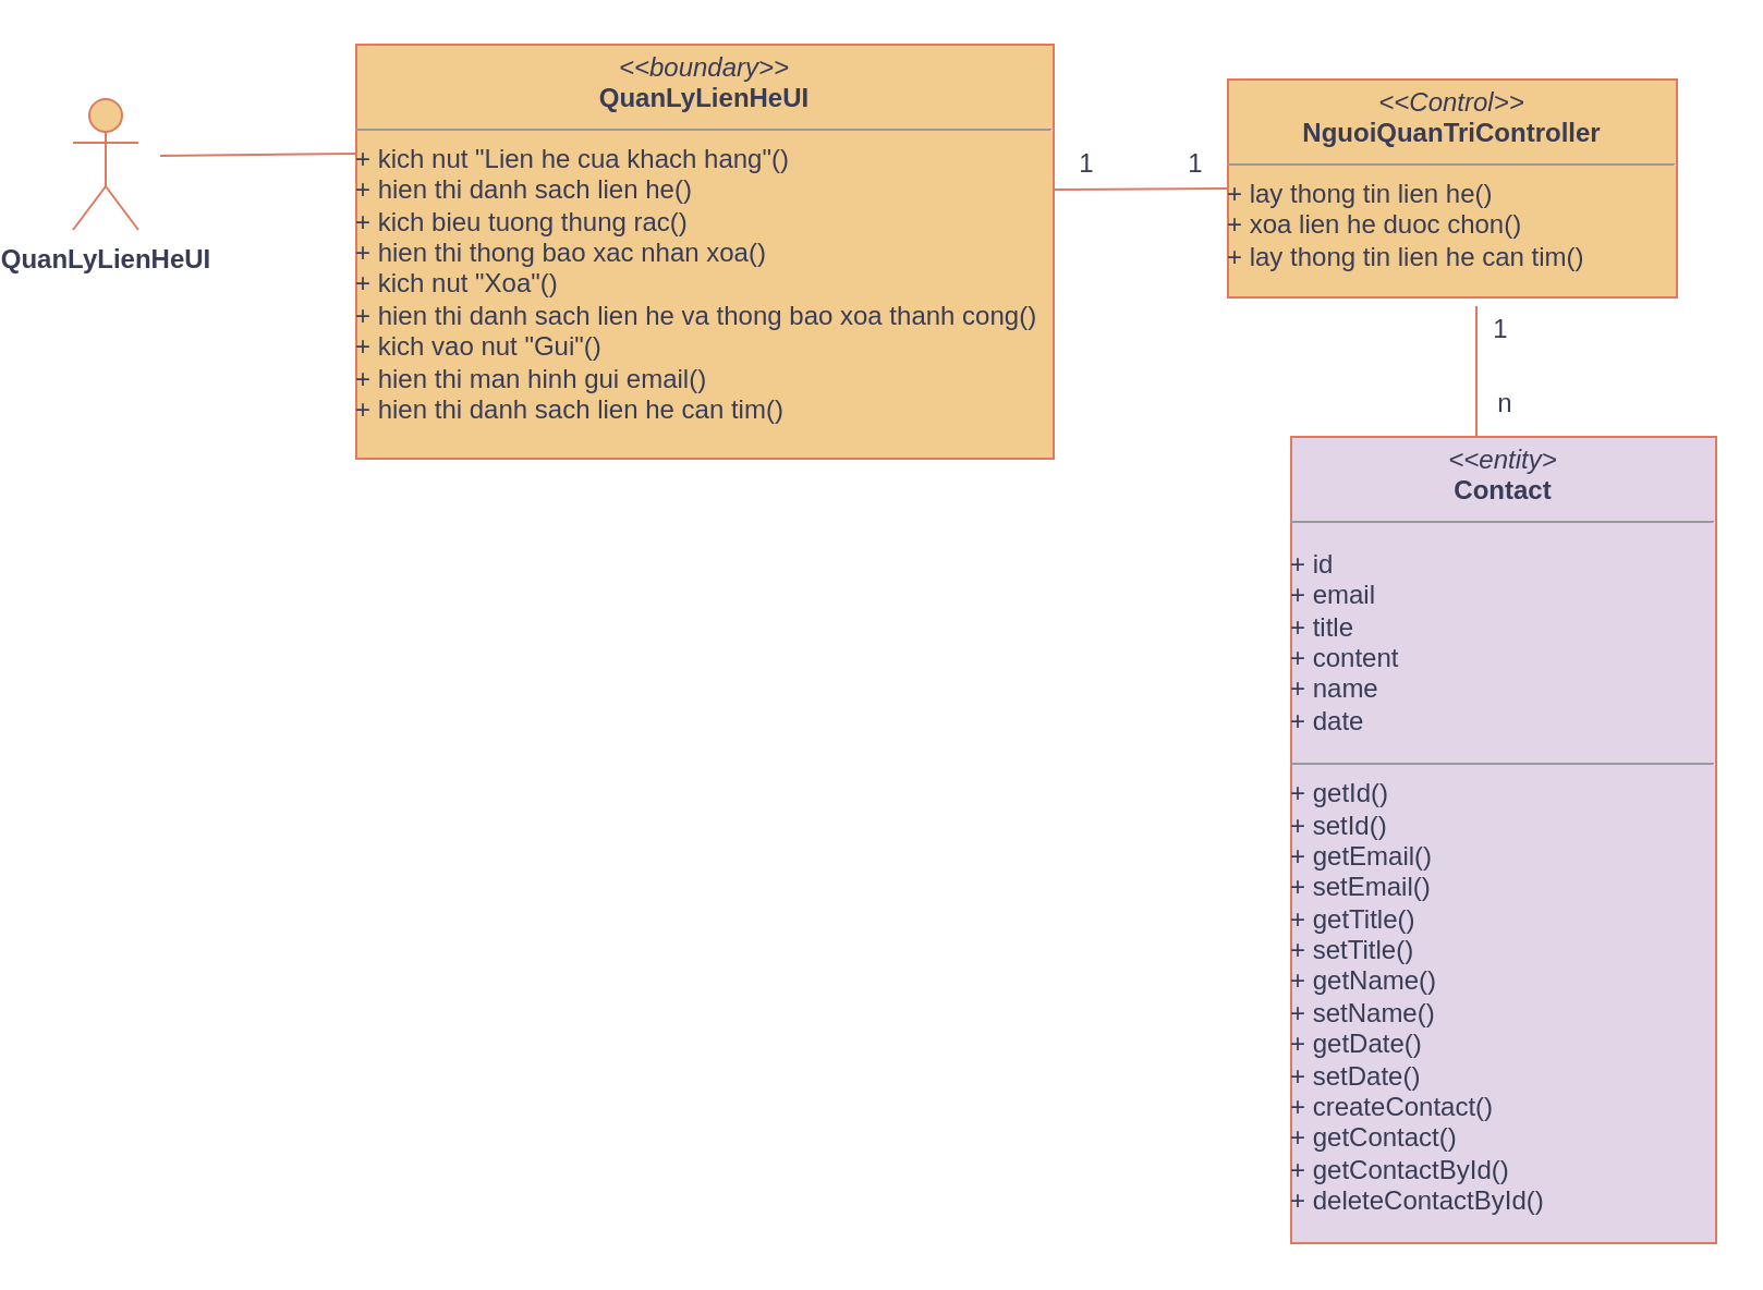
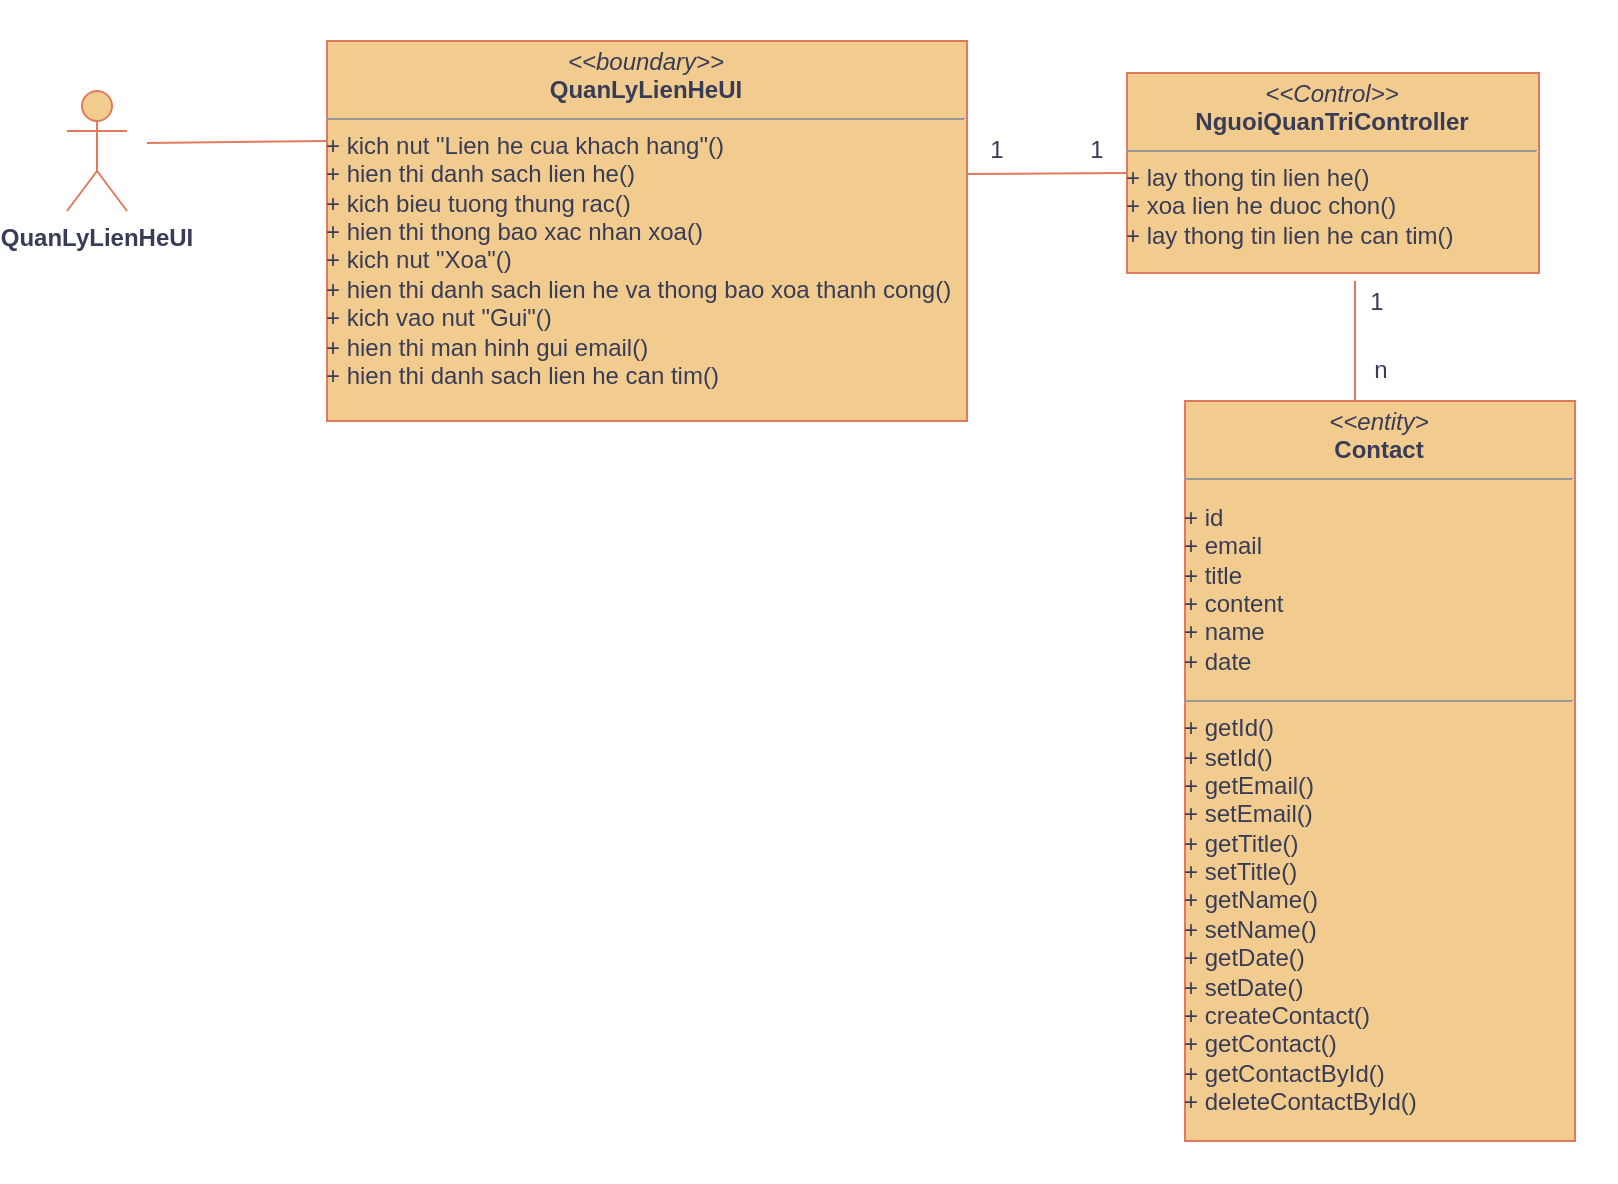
- <mxCell id="8" value="&lt;p style=&quot;margin:0px;margin-top:4px;text-align:center;&quot;&gt;&lt;i&gt;&amp;lt;&amp;lt;entity&amp;gt;&lt;/i&gt;&lt;br&gt;&lt;b&gt;Contact&lt;/b&gt;&lt;/p&gt;&lt;hr size=&quot;1&quot;&gt;&lt;p style=&quot;&quot; dir=&quot;auto&quot;&gt;&lt;span style=&quot;white-space: pre-wrap;&quot;&gt;+ id&lt;/span&gt;&lt;br style=&quot;white-space: pre-wrap;&quot;&gt;&lt;span style=&quot;white-space: pre-wrap;&quot;&gt;+ email&lt;/span&gt;&lt;br style=&quot;white-space: pre-wrap;&quot;&gt;&lt;span style=&quot;white-space: pre-wrap;&quot;&gt;+ title&lt;/span&gt;&lt;br style=&quot;white-space: pre-wrap;&quot;&gt;&lt;span style=&quot;white-space: pre-wrap;&quot;&gt;+ content&lt;/span&gt;&lt;br style=&quot;white-space: pre-wrap;&quot;&gt;&lt;span style=&quot;white-space: pre-wrap;&quot;&gt;+ name&lt;/span&gt;&lt;br style=&quot;white-space: pre-wrap;&quot;&gt;&lt;span style=&quot;white-space: pre-wrap;&quot;&gt;+ date&lt;/span&gt;&lt;/p&gt;&lt;hr size=&quot;1&quot;&gt;&lt;div&gt;&lt;div&gt;&lt;div&gt;&lt;div&gt;+ getId()&lt;/div&gt;&lt;div&gt;+ setId()&lt;/div&gt;&lt;div&gt;+ getEmail()&lt;/div&gt;&lt;div&gt;+ setEmail()&lt;/div&gt;&lt;div&gt;+ getTitle()&lt;/div&gt;&lt;div&gt;+ setTitle()&lt;/div&gt;&lt;div&gt;+ getName()&lt;/div&gt;&lt;div&gt;+ setName()&lt;/div&gt;&lt;div&gt;+ getDate()&lt;/div&gt;&lt;div&gt;+ setDate()&lt;/div&gt;&lt;div&gt;+ createContact()&lt;/div&gt;&lt;div&gt;+ getContact()&lt;/div&gt;&lt;div&gt;+ getContactById()&lt;/div&gt;&lt;div&gt;&lt;span style=&quot;background-color: transparent;&quot;&gt;+ deleteContactById()&lt;/span&gt;&lt;span style=&quot;background-color: transparent; color: light-dark(rgb(0, 0, 0), rgb(255, 255, 255));&quot;&gt;&amp;nbsp;&lt;/span&gt;&lt;/div&gt;&lt;/div&gt;&lt;/div&gt;&lt;/div&gt;&lt;div&gt;&lt;p style=&quot;white-space: pre-wrap;&quot; dir=&quot;auto&quot;&gt;&lt;br&gt;&lt;/p&gt;&lt;/div&gt;" style="verticalAlign=top;align=left;overflow=fill;fontSize=12;fontFamily=Helvetica;html=1;rounded=0;shadow=0;comic=0;labelBackgroundColor=none;strokeWidth=1;fillColor=#e1d5e7;strokeColor=#E07A5F;fontColor=#393C56;" vertex="1" parent="1"><mxGeometry x="579" y="200" width="195" height="370" as="geometry" /></mxCell>
+ <mxCell id="8" value="&lt;p style=&quot;margin:0px;margin-top:4px;text-align:center;&quot;&gt;&lt;i&gt;&amp;lt;&amp;lt;entity&amp;gt;&lt;/i&gt;&lt;br&gt;&lt;b&gt;Contact&lt;/b&gt;&lt;/p&gt;&lt;hr size=&quot;1&quot;&gt;&lt;p style=&quot;&quot; dir=&quot;auto&quot;&gt;&lt;span style=&quot;white-space: pre-wrap;&quot;&gt;+ id&lt;/span&gt;&lt;br style=&quot;white-space: pre-wrap;&quot;&gt;&lt;span style=&quot;white-space: pre-wrap;&quot;&gt;+ email&lt;/span&gt;&lt;br style=&quot;white-space: pre-wrap;&quot;&gt;&lt;span style=&quot;white-space: pre-wrap;&quot;&gt;+ title&lt;/span&gt;&lt;br style=&quot;white-space: pre-wrap;&quot;&gt;&lt;span style=&quot;white-space: pre-wrap;&quot;&gt;+ content&lt;/span&gt;&lt;br style=&quot;white-space: pre-wrap;&quot;&gt;&lt;span style=&quot;white-space: pre-wrap;&quot;&gt;+ name&lt;/span&gt;&lt;br style=&quot;white-space: pre-wrap;&quot;&gt;&lt;span style=&quot;white-space: pre-wrap;&quot;&gt;+ date&lt;/span&gt;&lt;/p&gt;&lt;hr size=&quot;1&quot;&gt;&lt;div&gt;&lt;div&gt;&lt;div&gt;&lt;div&gt;+ getId()&lt;/div&gt;&lt;div&gt;+ setId()&lt;/div&gt;&lt;div&gt;+ getEmail()&lt;/div&gt;&lt;div&gt;+ setEmail()&lt;/div&gt;&lt;div&gt;+ getTitle()&lt;/div&gt;&lt;div&gt;+ setTitle()&lt;/div&gt;&lt;div&gt;+ getName()&lt;/div&gt;&lt;div&gt;+ setName()&lt;/div&gt;&lt;div&gt;+ getDate()&lt;/div&gt;&lt;div&gt;+ setDate()&lt;/div&gt;&lt;div&gt;+ createContact()&lt;/div&gt;&lt;div&gt;+ getContact()&lt;/div&gt;&lt;div&gt;+ getContactById()&lt;/div&gt;&lt;div&gt;&lt;span style=&quot;background-color: transparent;&quot;&gt;+ deleteContactById()&lt;/span&gt;&lt;span style=&quot;background-color: transparent; color: light-dark(rgb(0, 0, 0), rgb(255, 255, 255));&quot;&gt;&amp;nbsp;&lt;/span&gt;&lt;/div&gt;&lt;/div&gt;&lt;/div&gt;&lt;/div&gt;&lt;div&gt;&lt;p style=&quot;white-space: pre-wrap;&quot; dir=&quot;auto&quot;&gt;&lt;br&gt;&lt;/p&gt;&lt;/div&gt;" style="verticalAlign=top;align=left;overflow=fill;fontSize=12;fontFamily=Helvetica;html=1;rounded=0;shadow=0;comic=0;labelBackgroundColor=none;strokeWidth=1;fillColor=#F2CC8F;strokeColor=#E07A5F;fontColor=#393C56;" vertex="1" parent="1"><mxGeometry x="579" y="200" width="195" height="370" as="geometry" /></mxCell>
